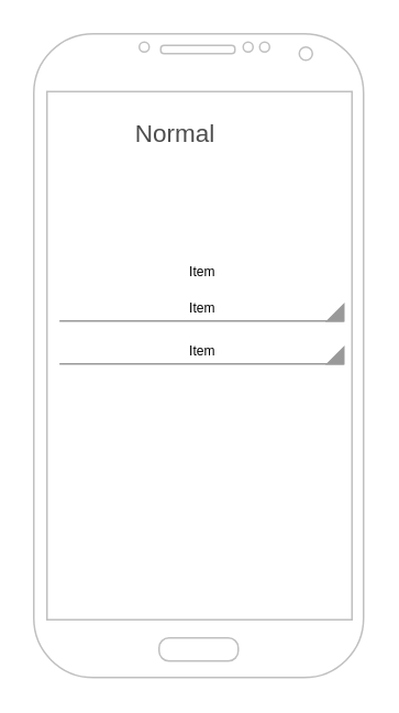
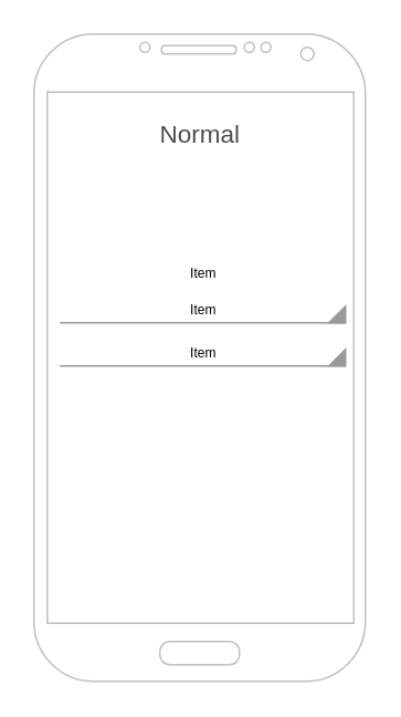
- <mxCell id="3" value="Normal" style="whiteSpace=wrap;html=1;shadow=0;dashed=0;fontSize=15;align=center;fillColor=#FFFFFF;strokeColor=#FFFFFF;fontColor=#4D4D4D;" vertex="1" parent="1"><mxGeometry x="35.6" y="64" width="140" height="32" as="geometry" /></mxCell>
+ <mxCell id="3" value="Normal" style="whiteSpace=wrap;html=1;shadow=0;dashed=0;fontSize=15;align=center;fillColor=#FFFFFF;strokeColor=#FFFFFF;fontColor=#4D4D4D;" vertex="1" parent="1"><mxGeometry x="35.6" y="64" width="168.8" height="32" as="geometry" /></mxCell>
